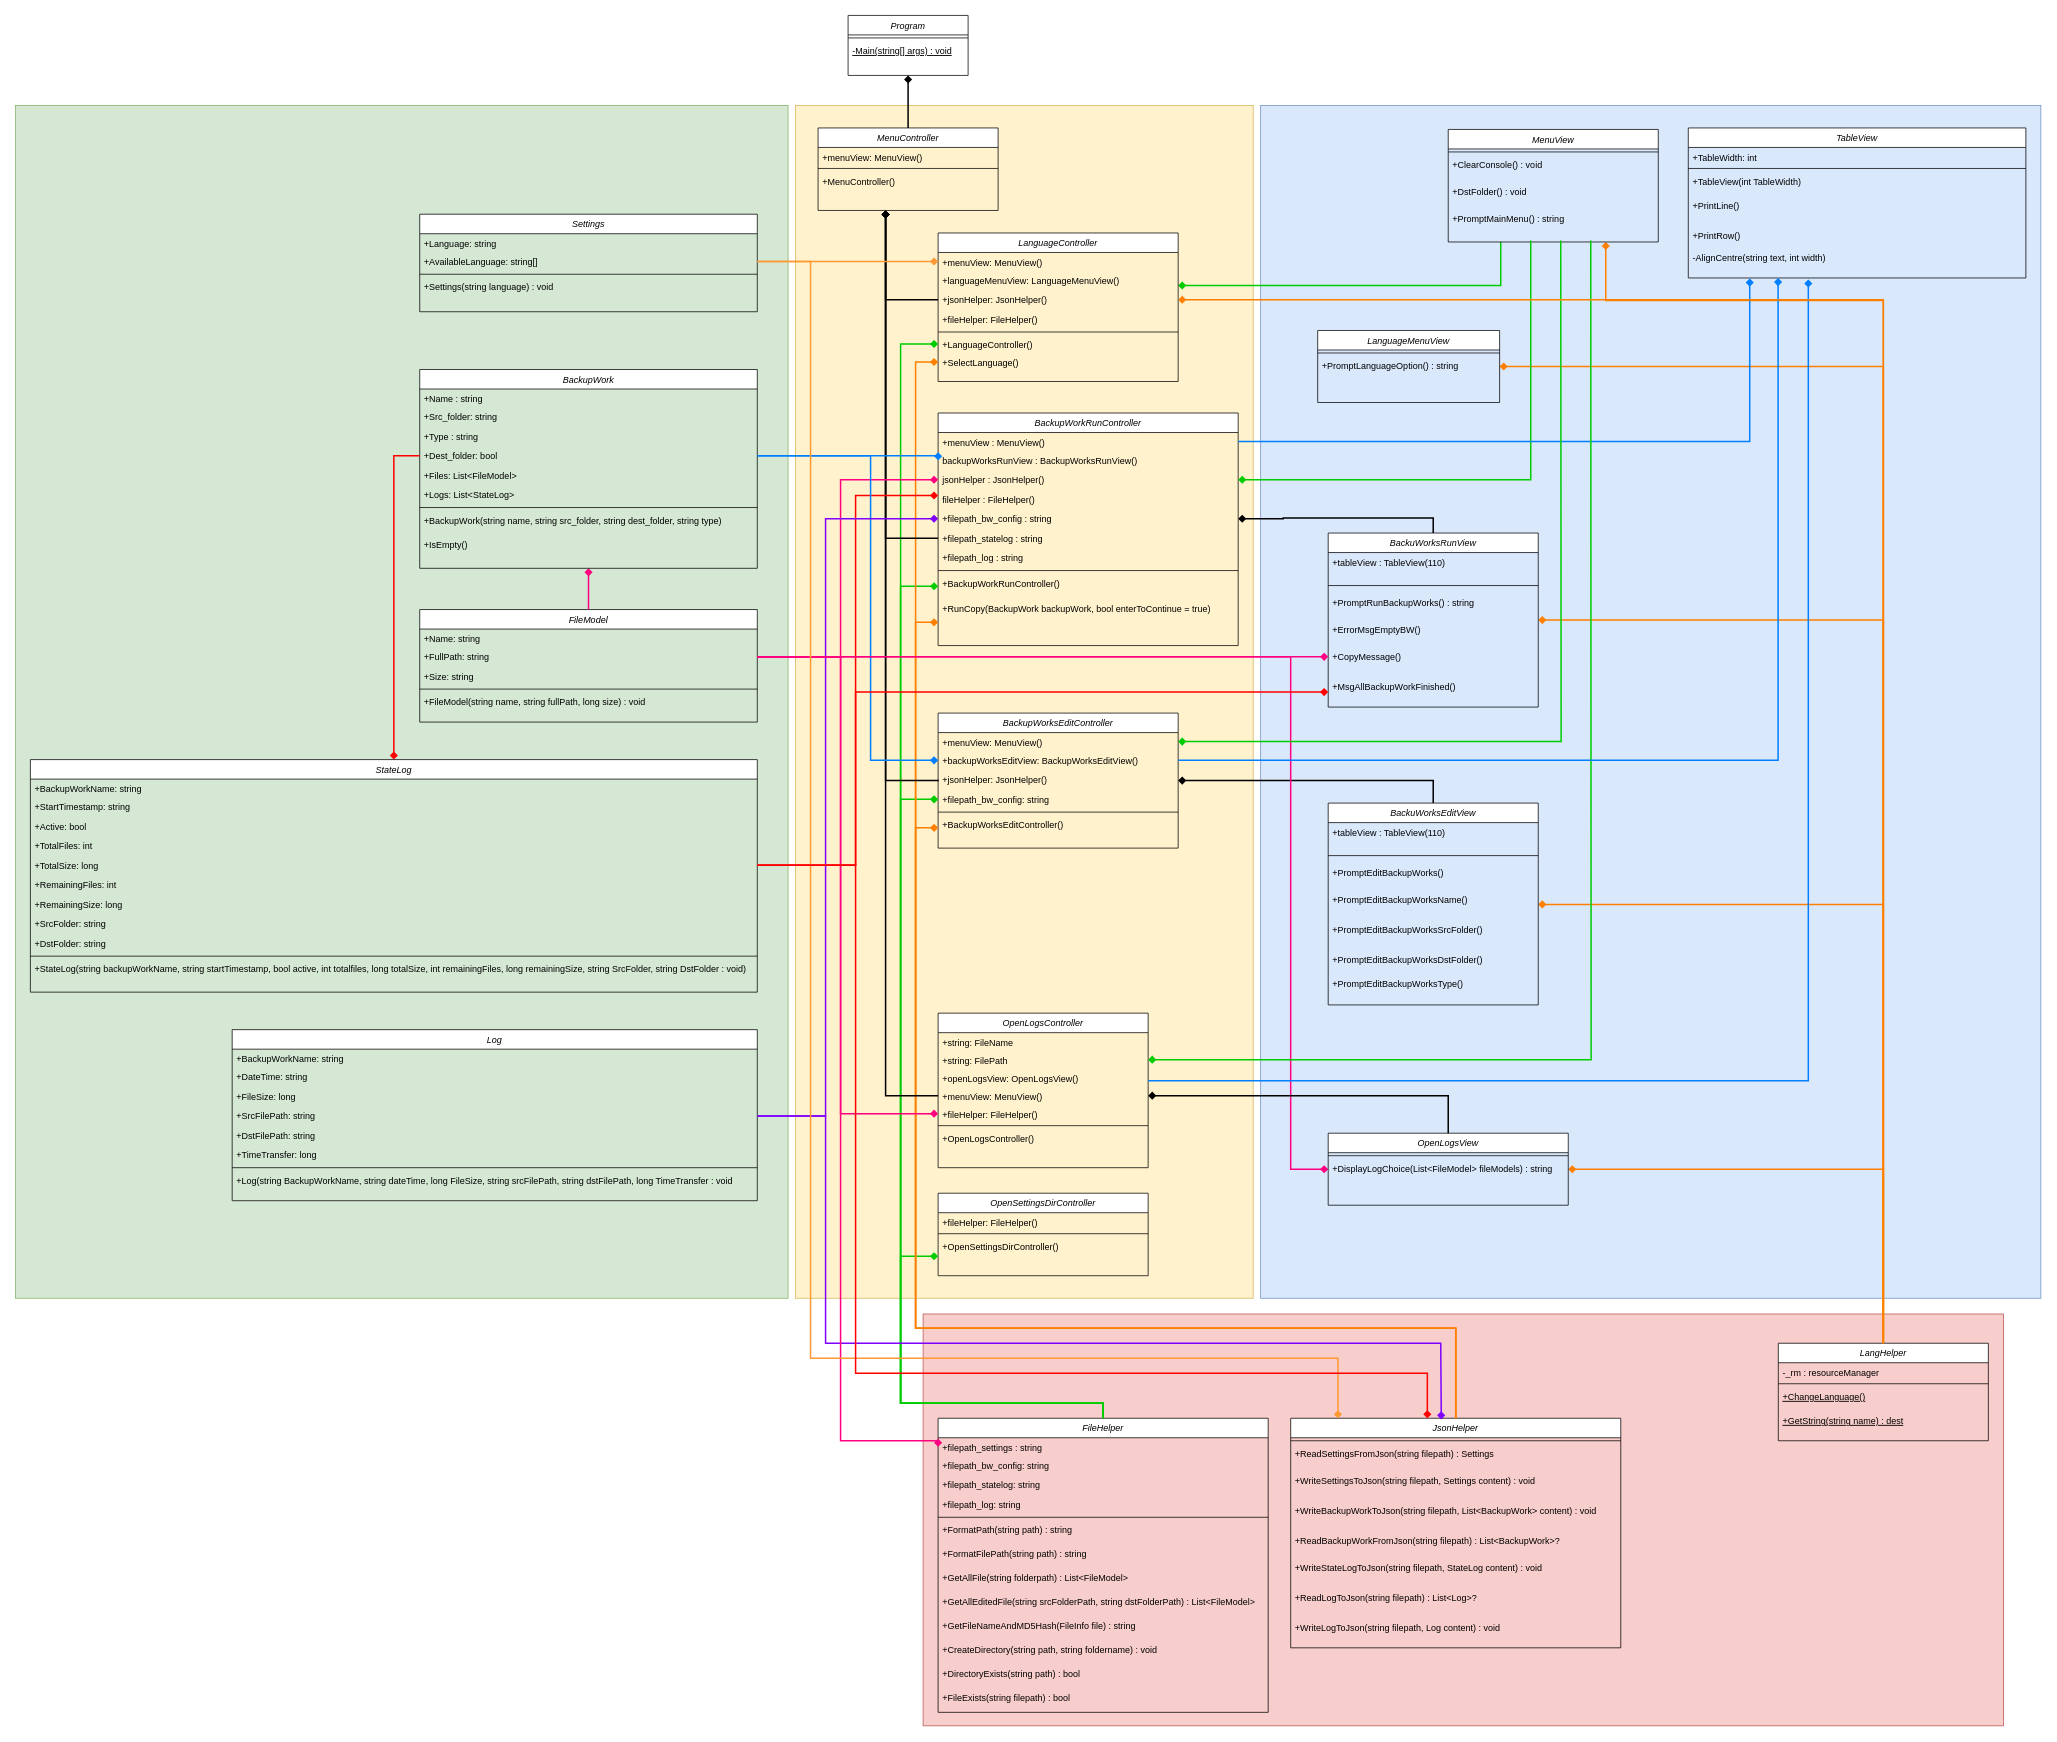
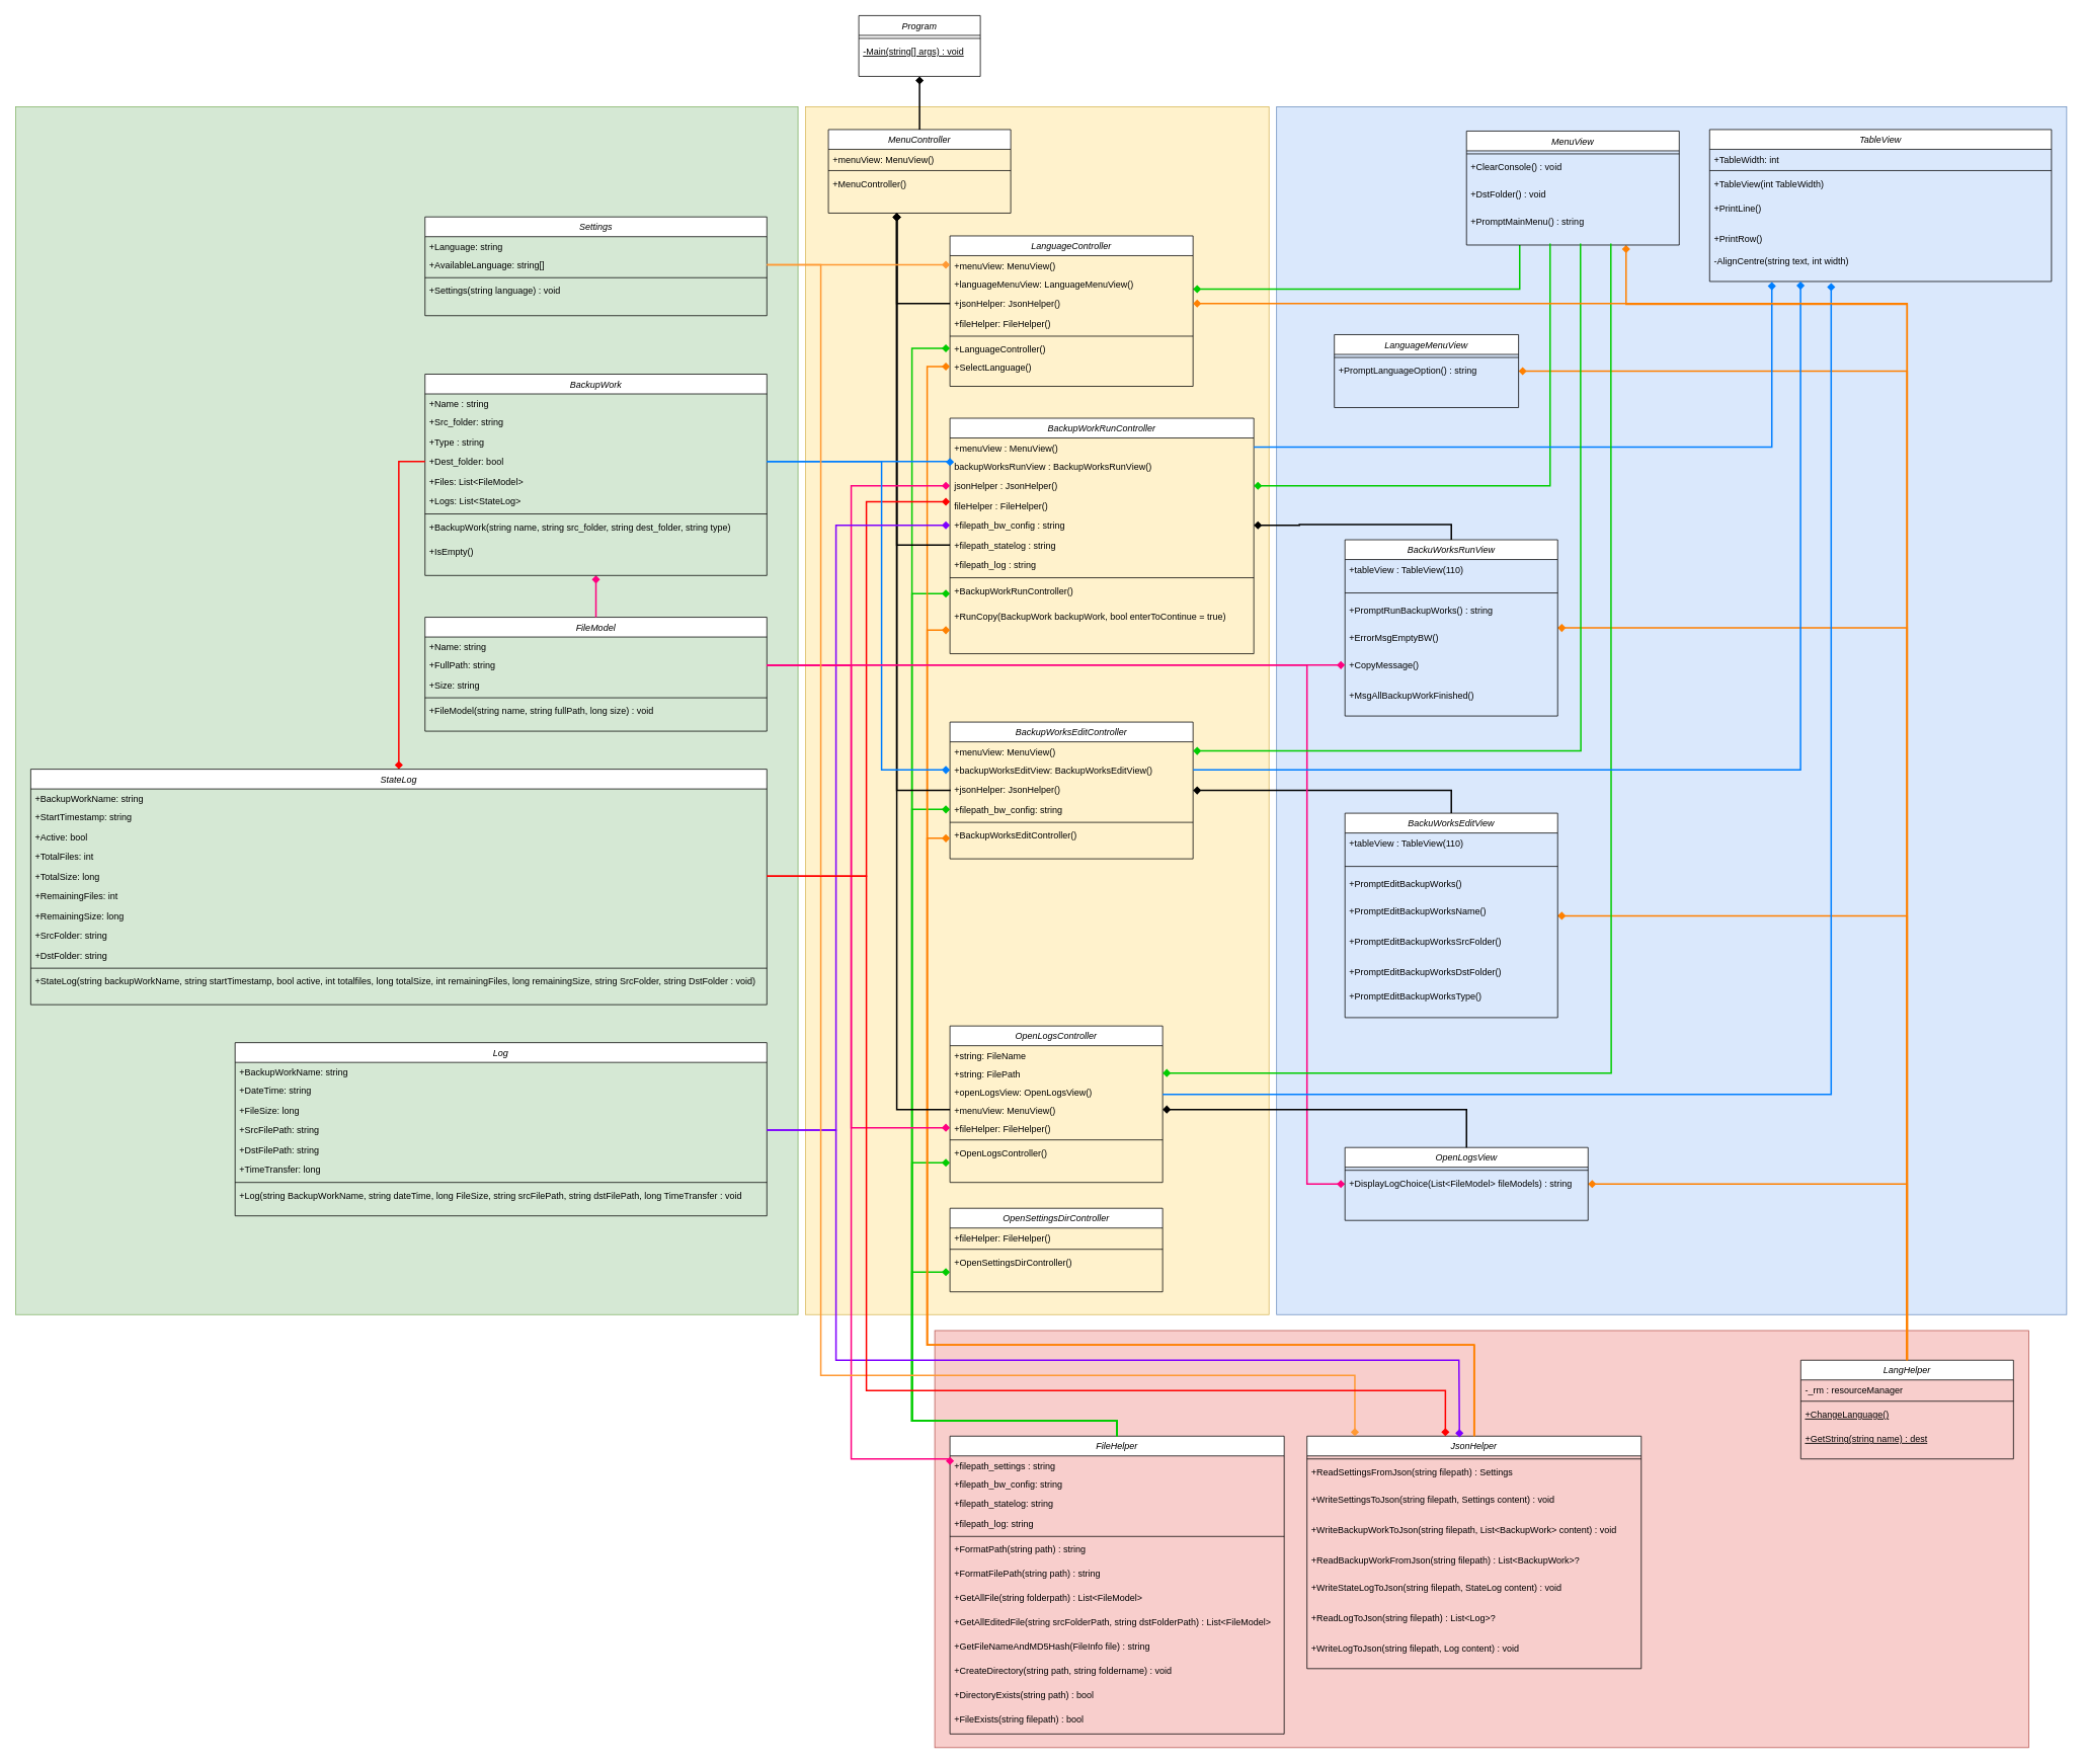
- <mxCell id="198" style="edgeStyle=orthogonalEdgeStyle;rounded=0;orthogonalLoop=1;jettySize=auto;html=1;entryX=1;entryY=0.5;entryDx=0;entryDy=0;strokeColor=#FF0000;strokeWidth=2;startArrow=diamond;startFill=1;endArrow=none;endFill=0;" edge="1" parent="1" source="160" target="112"><mxGeometry relative="1" as="geometry"><Array as="points"><mxPoint x="1140" y="922" /><mxPoint x="1140" y="1153" /></Array></mxGeometry></mxCell>
+ <mxCell id="172" style="edgeStyle=orthogonalEdgeStyle;rounded=0;orthogonalLoop=1;jettySize=auto;html=1;strokeColor=#00CC00;strokeWidth=2;endArrow=diamond;endFill=1;exitX=0.5;exitY=0;exitDx=0;exitDy=0;" edge="1" parent="1" source="130" target="91"><mxGeometry relative="1" as="geometry"><mxPoint x="950" y="1690" as="sourcePoint" /><Array as="points"><mxPoint x="1470" y="1870" /><mxPoint x="1200" y="1870" /><mxPoint x="1200" y="1530" /></Array></mxGeometry></mxCell>
